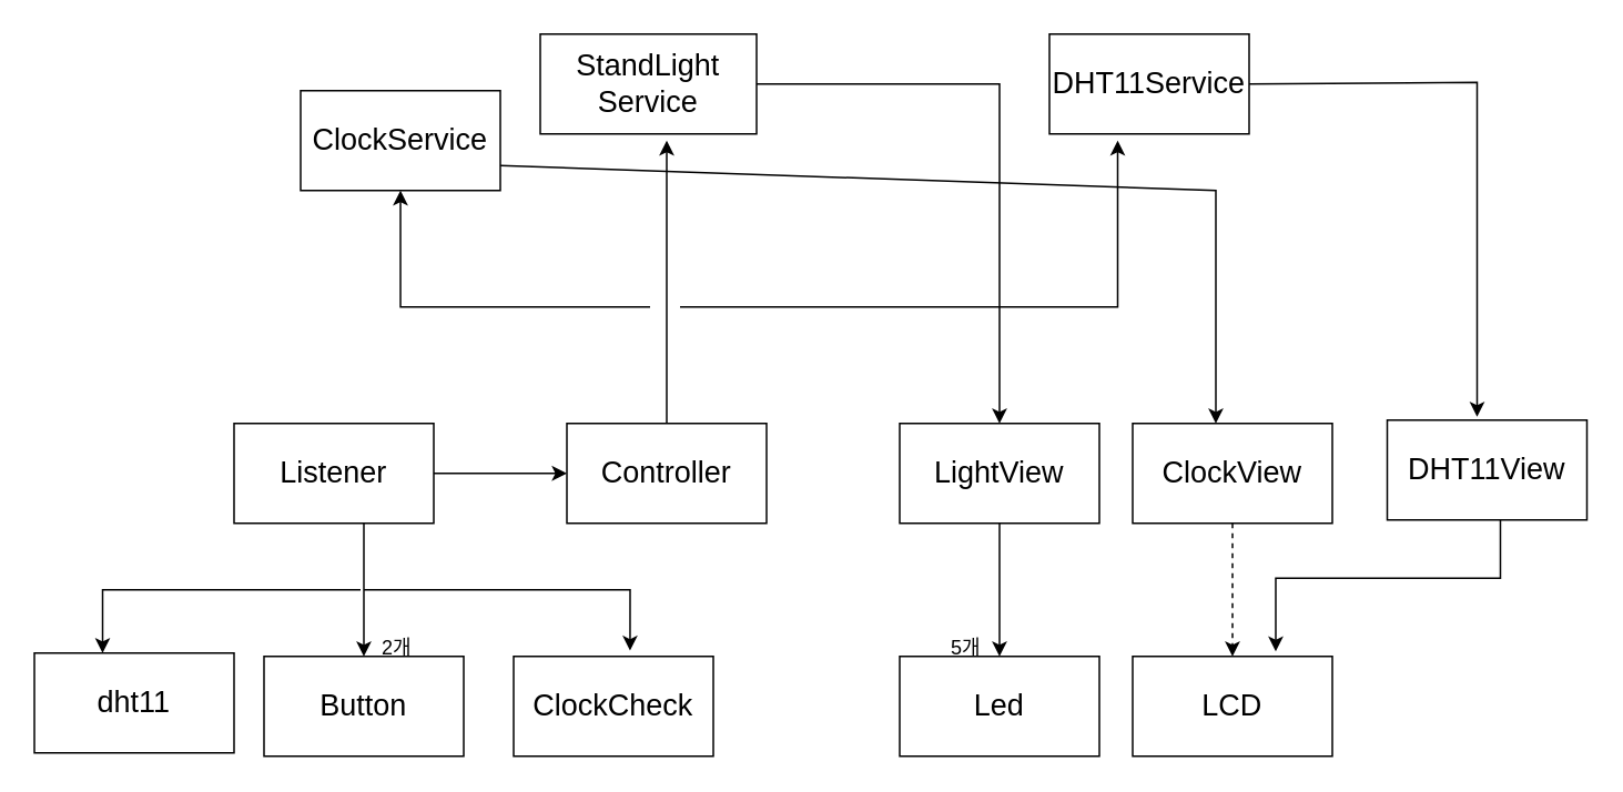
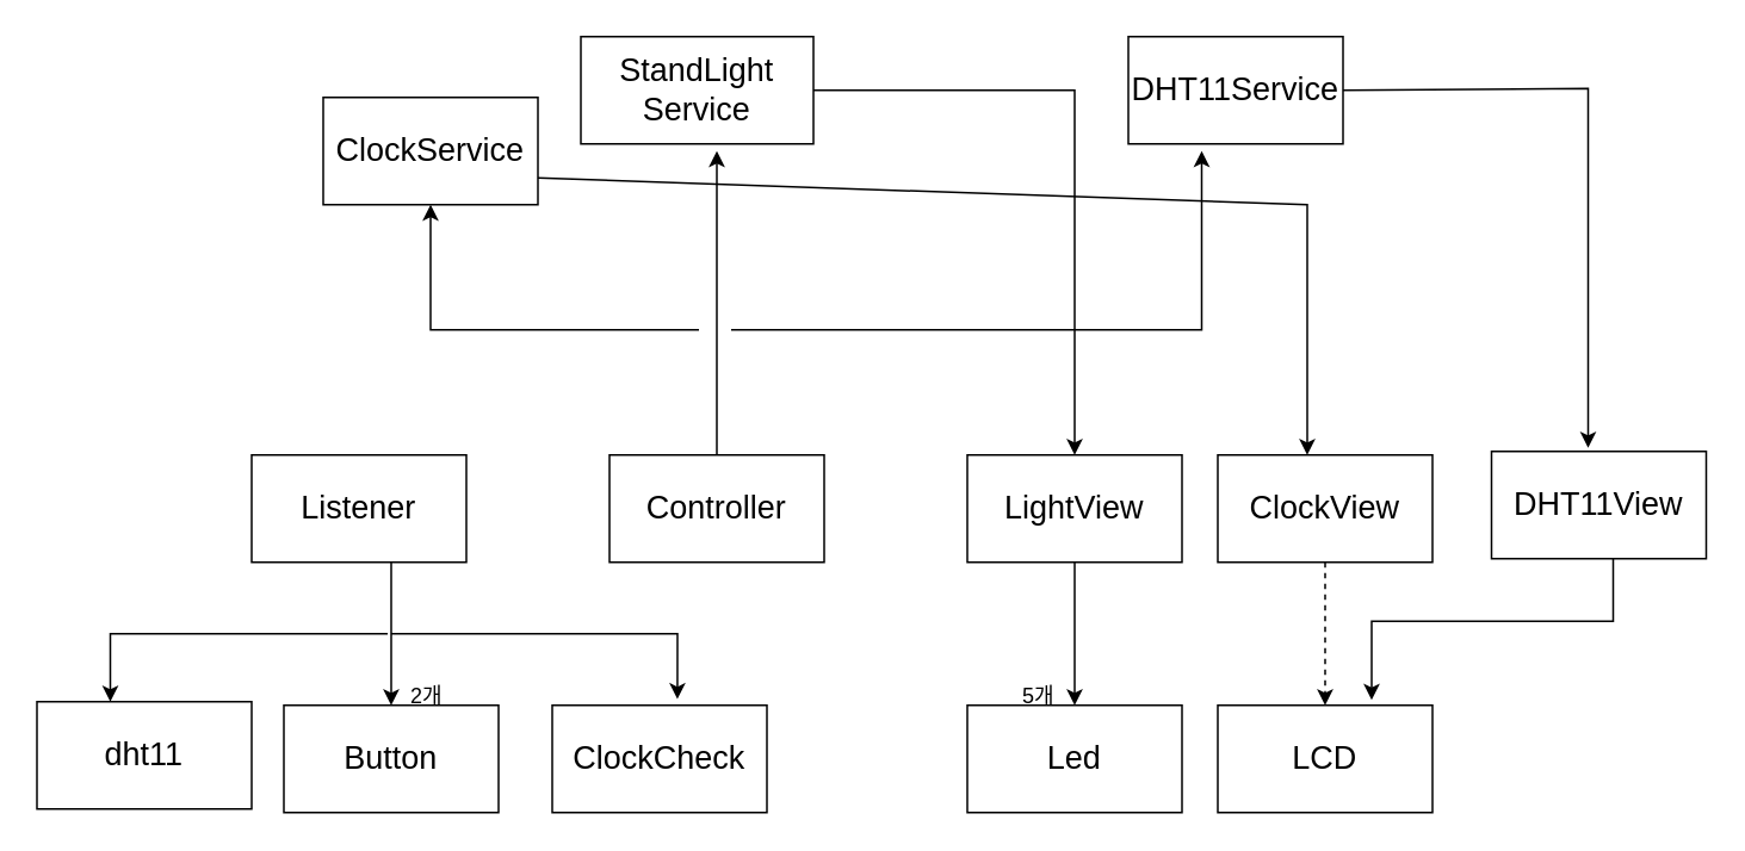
- <mxCell id="4" value="" style="edgeStyle=none;html=1;fontSize=18;" parent="1" source="5" target="7" edge="1"><mxGeometry relative="1" as="geometry" /></mxCell>
